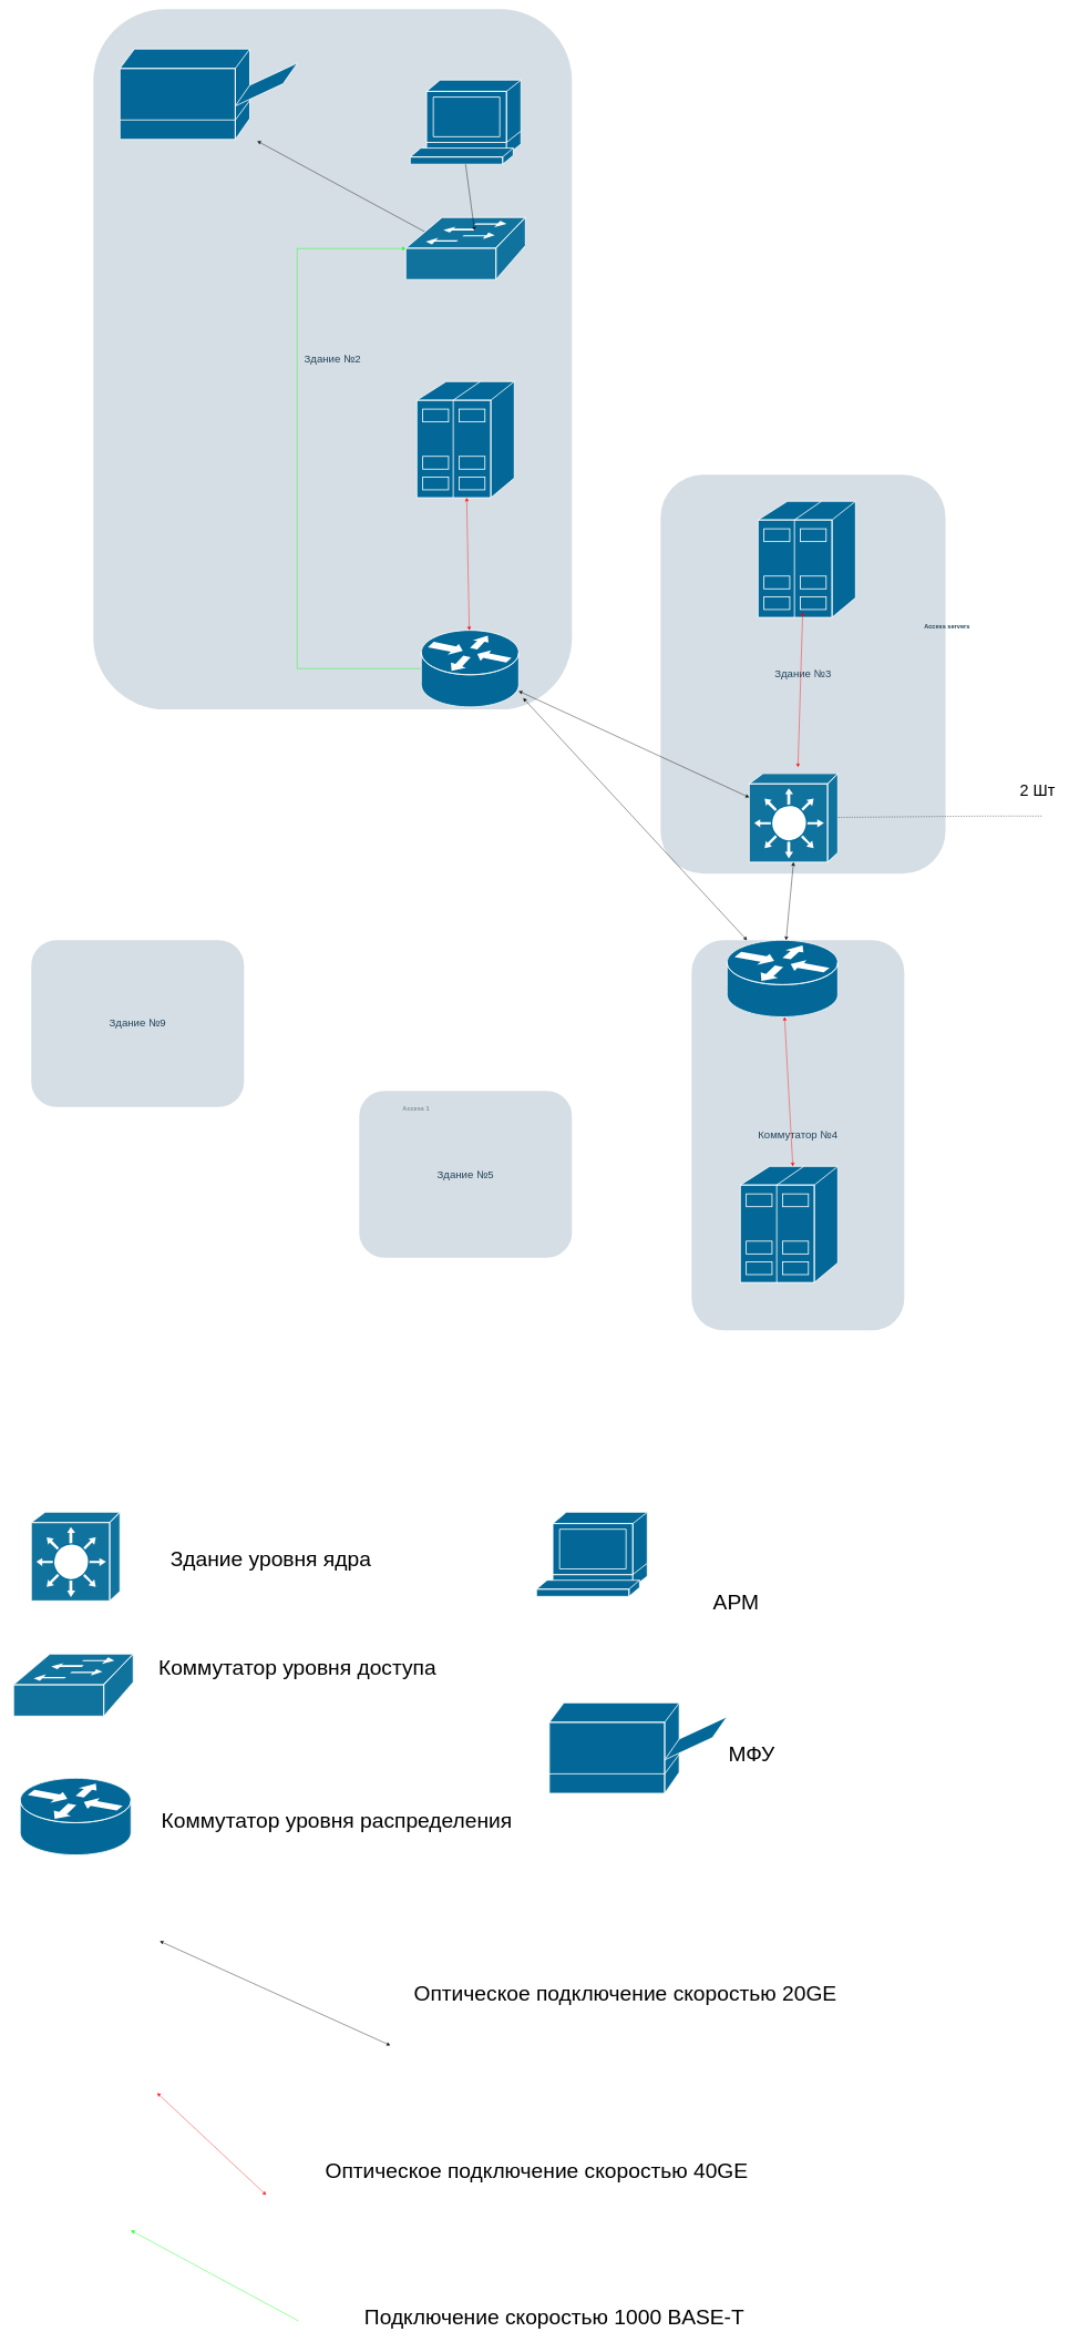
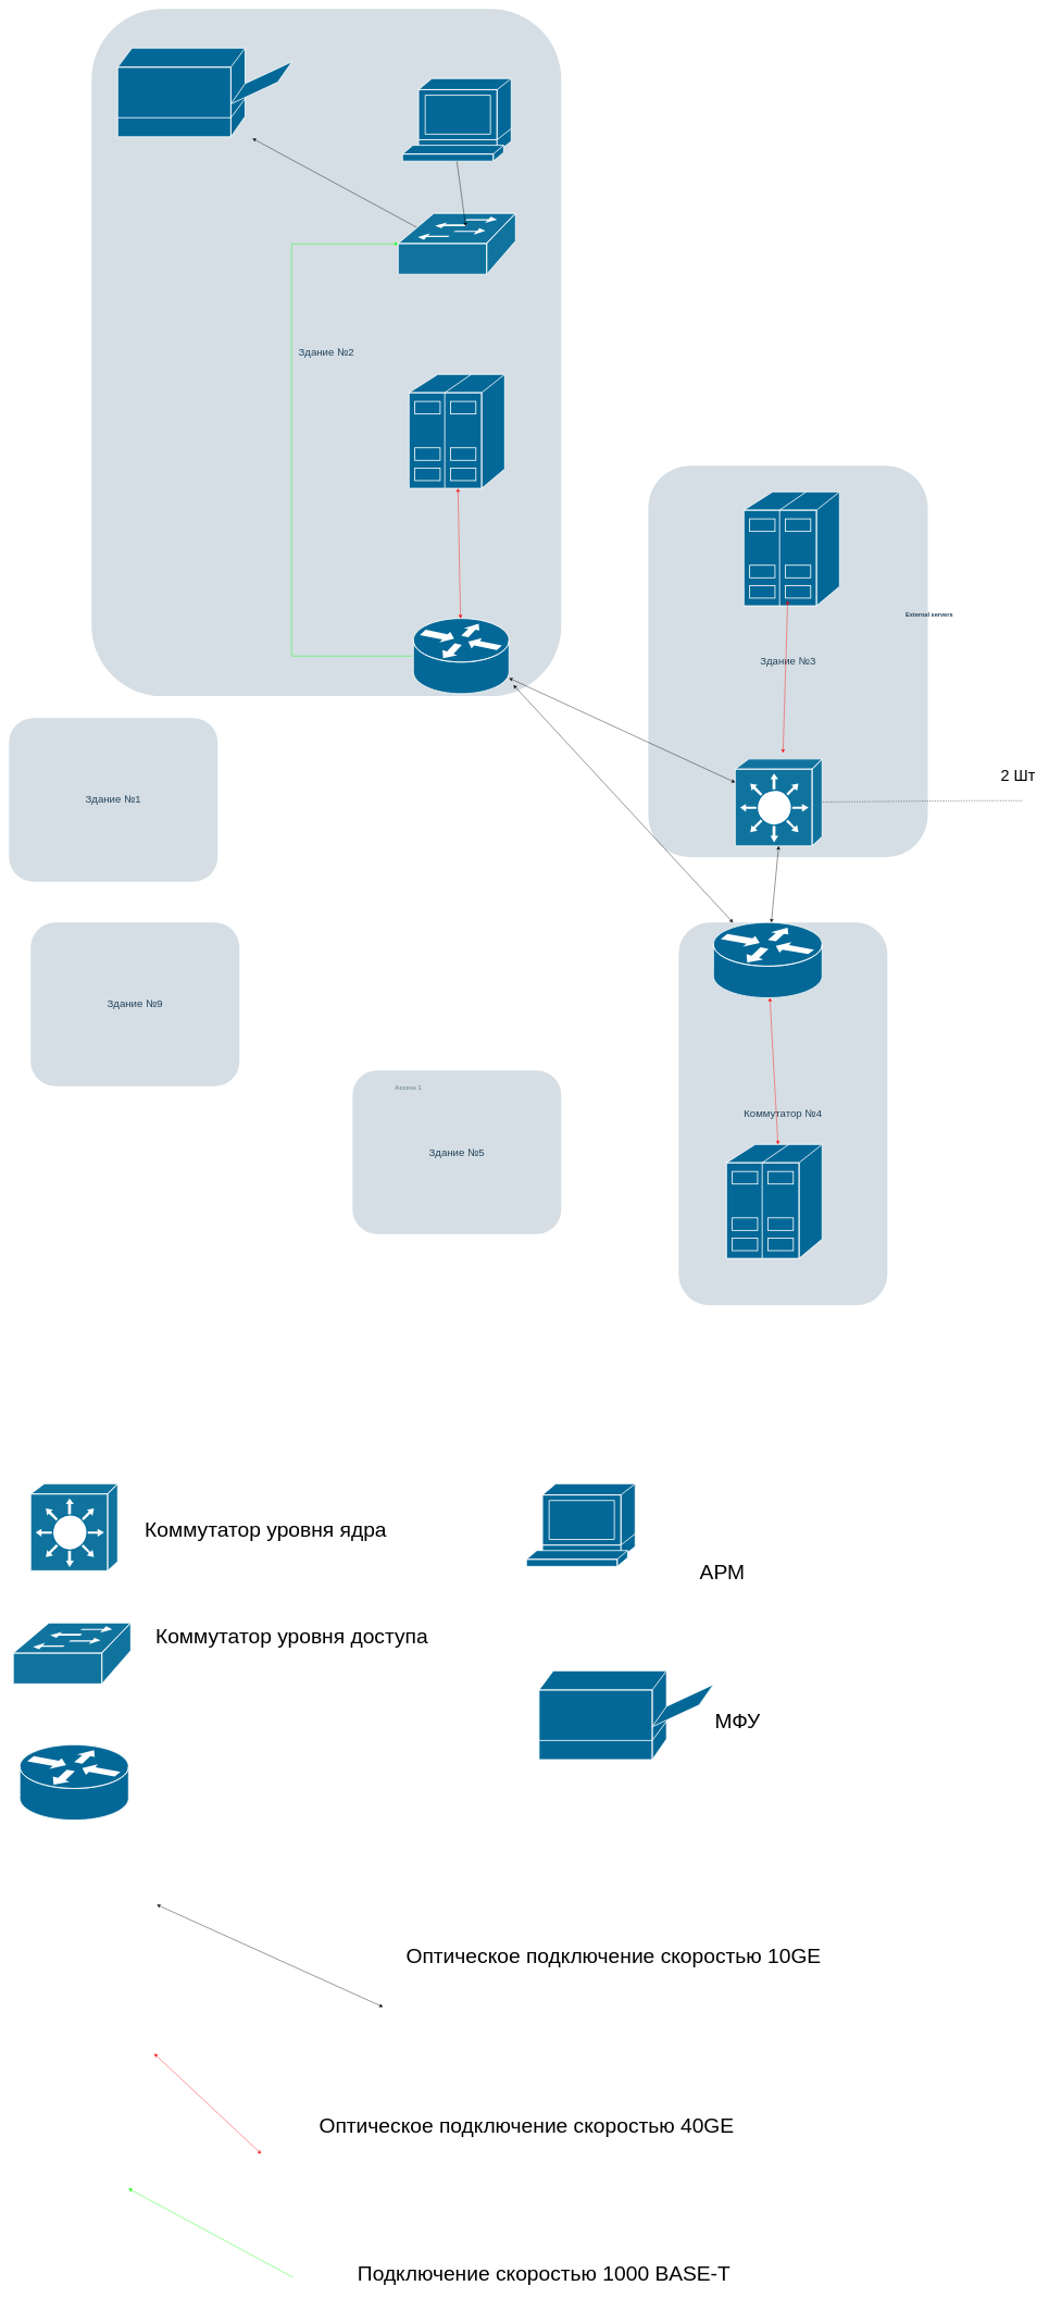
- <mxCell id="5" value="&lt;font color=&quot;#23445d&quot;&gt;Access servers&lt;/font&gt;" style="rounded=1;whiteSpace=wrap;html=1;strokeColor=none;fillColor=none;fontSize=14;fontColor=#742B21;align=center;fontStyle=1" parent="1" vertex="1"><mxGeometry x="2065" y="1402" width="143" height="19" as="geometry" /></mxCell>
+ <mxCell id="5" value="&lt;font color=&quot;#23445d&quot;&gt;External servers&lt;/font&gt;" style="rounded=1;whiteSpace=wrap;html=1;strokeColor=none;fillColor=none;fontSize=14;fontColor=#742B21;align=center;fontStyle=1" parent="1" vertex="1"><mxGeometry x="2065" y="1402" width="143" height="19" as="geometry" /></mxCell>
+ <mxCell id="7" value="Здание №1" style="rounded=1;whiteSpace=wrap;html=1;strokeColor=none;fillColor=#BAC8D3;fontSize=24;fontColor=#23445D;align=center;opacity=60;" vertex="1" parent="1"><mxGeometry x="20" y="1650" width="480" height="376" as="geometry" /></mxCell>
- <mxCell id="12" value="&lt;font style=&quot;font-size: 48px;&quot;&gt;Здание уровня ядра&lt;/font&gt;" style="text;html=1;align=center;verticalAlign=middle;resizable=0;points=[];autosize=1;strokeColor=none;fillColor=none;" vertex="1" parent="1"><mxGeometry x="320" y="3480" width="580" height="70" as="geometry" /></mxCell>
+ <mxCell id="12" value="&lt;font style=&quot;font-size: 48px;&quot;&gt;Коммутатор уровня ядра&lt;/font&gt;" style="text;html=1;align=center;verticalAlign=middle;resizable=0;points=[];autosize=1;strokeColor=none;fillColor=none;" vertex="1" parent="1"><mxGeometry x="320" y="3480" width="580" height="70" as="geometry" /></mxCell>
- <mxCell id="16" value="&lt;font style=&quot;font-size: 48px;&quot;&gt;Коммутатор уровня распределения&lt;/font&gt;" style="text;html=1;align=center;verticalAlign=middle;resizable=0;points=[];autosize=1;strokeColor=none;fillColor=none;" vertex="1" parent="1"><mxGeometry x="354" y="4070" width="810" height="70" as="geometry" /></mxCell>
- <mxCell id="28" value="&lt;font style=&quot;font-size: 48px;&quot;&gt;Оптическое подключение скоростью 20GE&lt;/font&gt;" style="text;html=1;align=center;verticalAlign=middle;resizable=0;points=[];autosize=1;strokeColor=none;fillColor=none;" vertex="1" parent="1"><mxGeometry x="920" y="4460" width="980" height="70" as="geometry" /></mxCell>
+ <mxCell id="28" value="&lt;font style=&quot;font-size: 48px;&quot;&gt;Оптическое подключение скоростью 10GE&lt;/font&gt;" style="text;html=1;align=center;verticalAlign=middle;resizable=0;points=[];autosize=1;strokeColor=none;fillColor=none;" vertex="1" parent="1"><mxGeometry x="920" y="4460" width="980" height="70" as="geometry" /></mxCell>
- <mxCell id="41" value="&lt;font style=&quot;font-size: 48px;&quot;&gt;Оптическое подключение скоростью 40GE&lt;/font&gt;" style="text;html=1;align=center;verticalAlign=middle;resizable=0;points=[];autosize=1;strokeColor=none;fillColor=none;" vertex="1" parent="1"><mxGeometry x="720" y="4860" width="980" height="70" as="geometry" /></mxCell>
+ <mxCell id="41" value="&lt;font style=&quot;font-size: 48px;&quot;&gt;Оптическое подключение скоростью 40GE&lt;/font&gt;" style="text;html=1;align=center;verticalAlign=middle;resizable=0;points=[];autosize=1;strokeColor=none;fillColor=none;" vertex="1" parent="1"><mxGeometry x="720" y="4850" width="980" height="70" as="geometry" /></mxCell>
